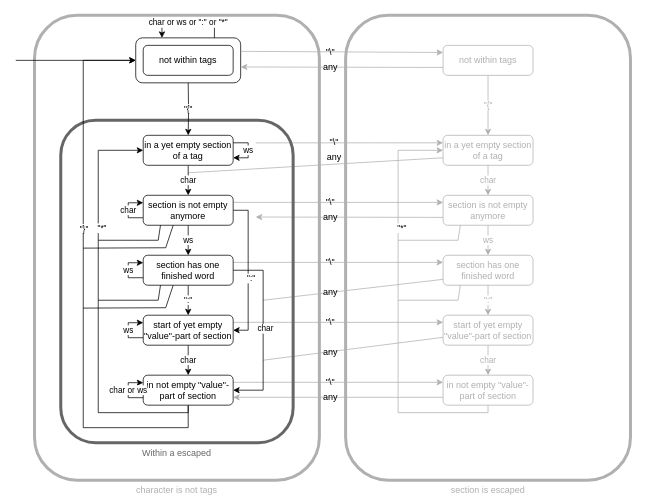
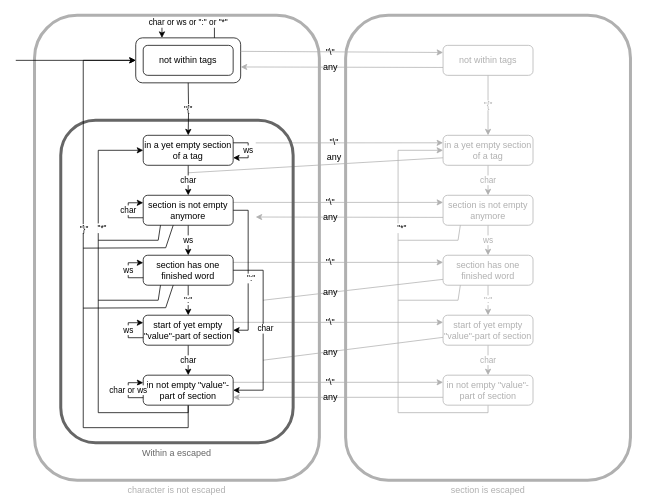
- <mxCell id="3" value="&lt;font color=&quot;#B0B0B0&quot;&gt;character is not tags&lt;br&gt;&lt;/font&gt;" style="rounded=1;whiteSpace=wrap;html=1;fillColor=none;strokeColor=#B0B0B0;strokeWidth=4;labelPosition=center;verticalLabelPosition=bottom;align=center;verticalAlign=top;" parent="1" vertex="1"><mxGeometry x="45" width="380" height="620" as="geometry" y="20" /></mxCell>
+ <mxCell id="3" value="&lt;font color=&quot;#B0B0B0&quot;&gt;character is not escaped&lt;br&gt;&lt;/font&gt;" style="rounded=1;whiteSpace=wrap;html=1;fillColor=none;strokeColor=#B0B0B0;strokeWidth=4;labelPosition=center;verticalLabelPosition=bottom;align=center;verticalAlign=top;" parent="1" vertex="1"><mxGeometry x="45" width="380" height="620" as="geometry" y="20" /></mxCell>
